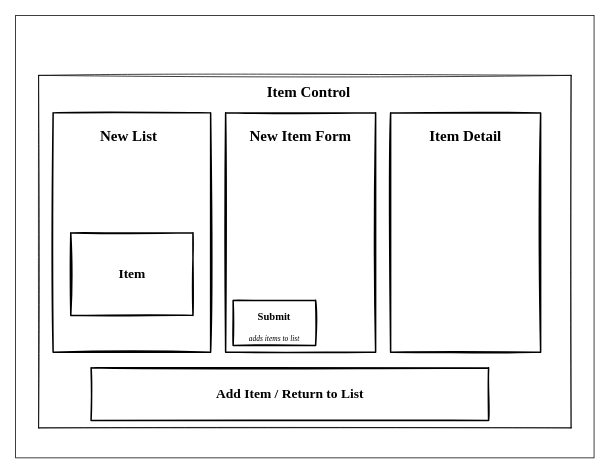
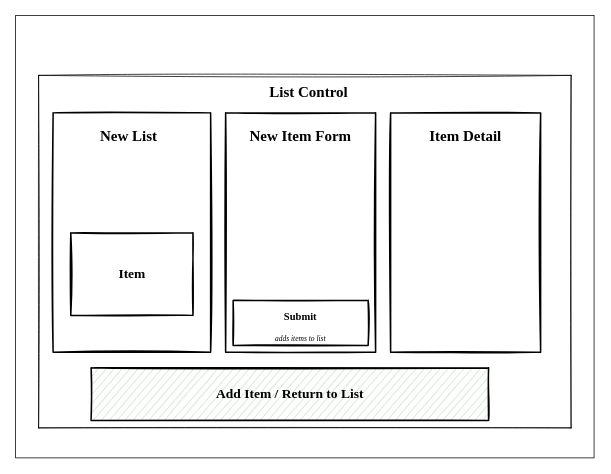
- <mxCell id="5" value="&lt;h2 style=&quot;font-family: &amp;#34;permanent marker&amp;#34;&quot;&gt;&lt;font style=&quot;font-size: 20px&quot;&gt;Item Control&lt;/font&gt;&lt;/h2&gt;" style="text;html=1;strokeColor=none;fillColor=none;align=center;verticalAlign=middle;whiteSpace=wrap;rounded=0;sketch=1;fontSize=19;" vertex="1" parent="3"><mxGeometry x="230" y="10" width="260" height="20" as="geometry" /></mxCell>
+ <mxCell id="5" value="&lt;h2 style=&quot;font-family: &amp;#34;permanent marker&amp;#34;&quot;&gt;&lt;font style=&quot;font-size: 20px&quot;&gt;List Control&lt;/font&gt;&lt;/h2&gt;" style="text;html=1;strokeColor=none;fillColor=none;align=center;verticalAlign=middle;whiteSpace=wrap;rounded=0;sketch=1;fontSize=19;" vertex="1" parent="3"><mxGeometry x="230" y="10" width="260" height="20" as="geometry" /></mxCell>
- <mxCell id="17" value="&lt;h3&gt;Submit&lt;/h3&gt;&lt;span style=&quot;font-size: 10px ; font-weight: 400&quot;&gt;&lt;i&gt;adds items to list&lt;/i&gt;&lt;/span&gt;" style="whiteSpace=wrap;html=1;strokeWidth=2;fillColor=swimlane;fontStyle=1;spacingTop=0;rounded=0;arcSize=9;points=[];sketch=1;fontFamily=Permanent Marker;hachureGap=8;fillWeight=1;spacing=2;horizontal=1;labelPosition=center;verticalLabelPosition=middle;align=center;verticalAlign=bottom;" vertex="1" parent="1"><mxGeometry x="310" y="400" width="110" height="60" as="geometry" /></mxCell>
+ <mxCell id="17" value="&lt;h3&gt;Submit&lt;/h3&gt;&lt;span style=&quot;font-size: 10px ; font-weight: 400&quot;&gt;&lt;i&gt;adds items to list&lt;/i&gt;&lt;/span&gt;" style="whiteSpace=wrap;html=1;strokeWidth=2;fillColor=swimlane;fontStyle=1;spacingTop=0;rounded=0;arcSize=9;points=[];sketch=1;fontFamily=Permanent Marker;hachureGap=8;fillWeight=1;spacing=2;horizontal=1;labelPosition=center;verticalLabelPosition=middle;align=center;verticalAlign=bottom;" vertex="1" parent="1"><mxGeometry x="310" y="400" width="180" height="60" as="geometry" /></mxCell>
- <mxCell id="6" value="&lt;h2&gt;Add Item / Return to List&lt;/h2&gt;" style="whiteSpace=wrap;html=1;strokeWidth=2;fontStyle=1;spacingTop=0;rounded=0;arcSize=9;points=[];sketch=1;fontFamily=Permanent Marker;hachureGap=8;fillWeight=1;" vertex="1" parent="3"><mxGeometry x="70" y="390" width="530" height="70" as="geometry" /></mxCell>
+ <mxCell id="6" value="&lt;h2&gt;Add Item / Return to List&lt;/h2&gt;" style="whiteSpace=wrap;html=1;strokeWidth=2;fontStyle=1;spacingTop=0;rounded=0;arcSize=9;points=[];sketch=1;fontFamily=Permanent Marker;hachureGap=8;fillWeight=1;fillColor=#d5e8d4;" vertex="1" parent="3"><mxGeometry x="70" y="390" width="530" height="70" as="geometry" /></mxCell>
